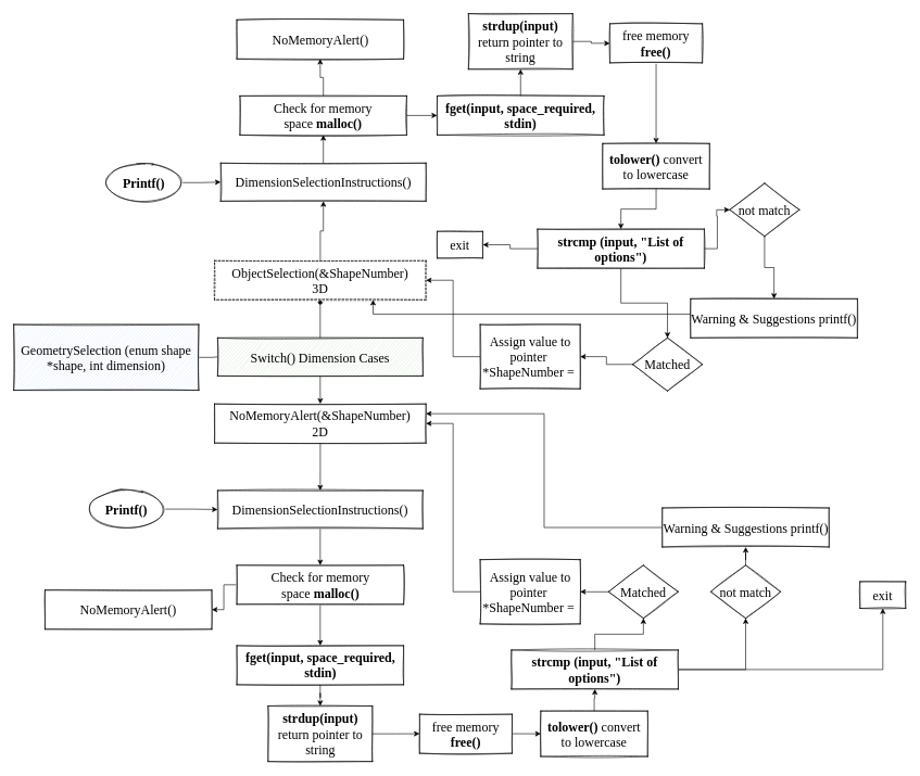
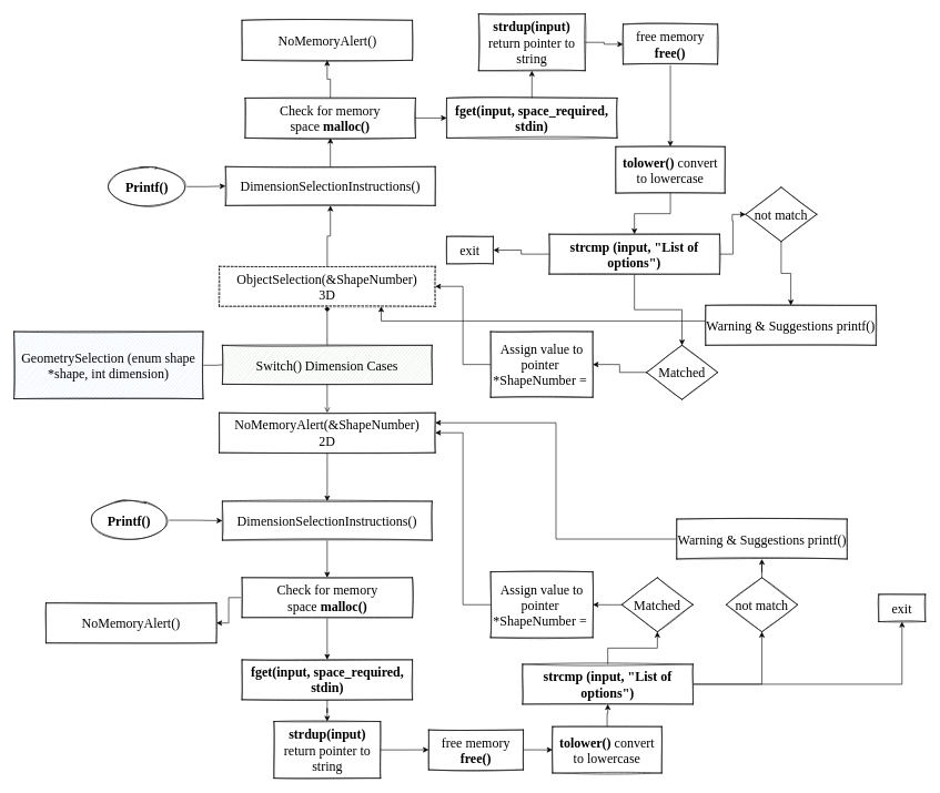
- <mxCell id="4" value="" style="edgeStyle=orthogonalEdgeStyle;rounded=0;orthogonalLoop=1;jettySize=auto;html=1;" edge="1" parent="1" source="6" target="8"><mxGeometry relative="1" as="geometry" /></mxCell>
+ <mxCell id="4" value="" style="edgeStyle=orthogonalEdgeStyle;rounded=0;orthogonalLoop=1;jettySize=auto;html=1;endArrow=open;" edge="1" parent="1" source="6" target="8"><mxGeometry relative="1" as="geometry" /></mxCell>
